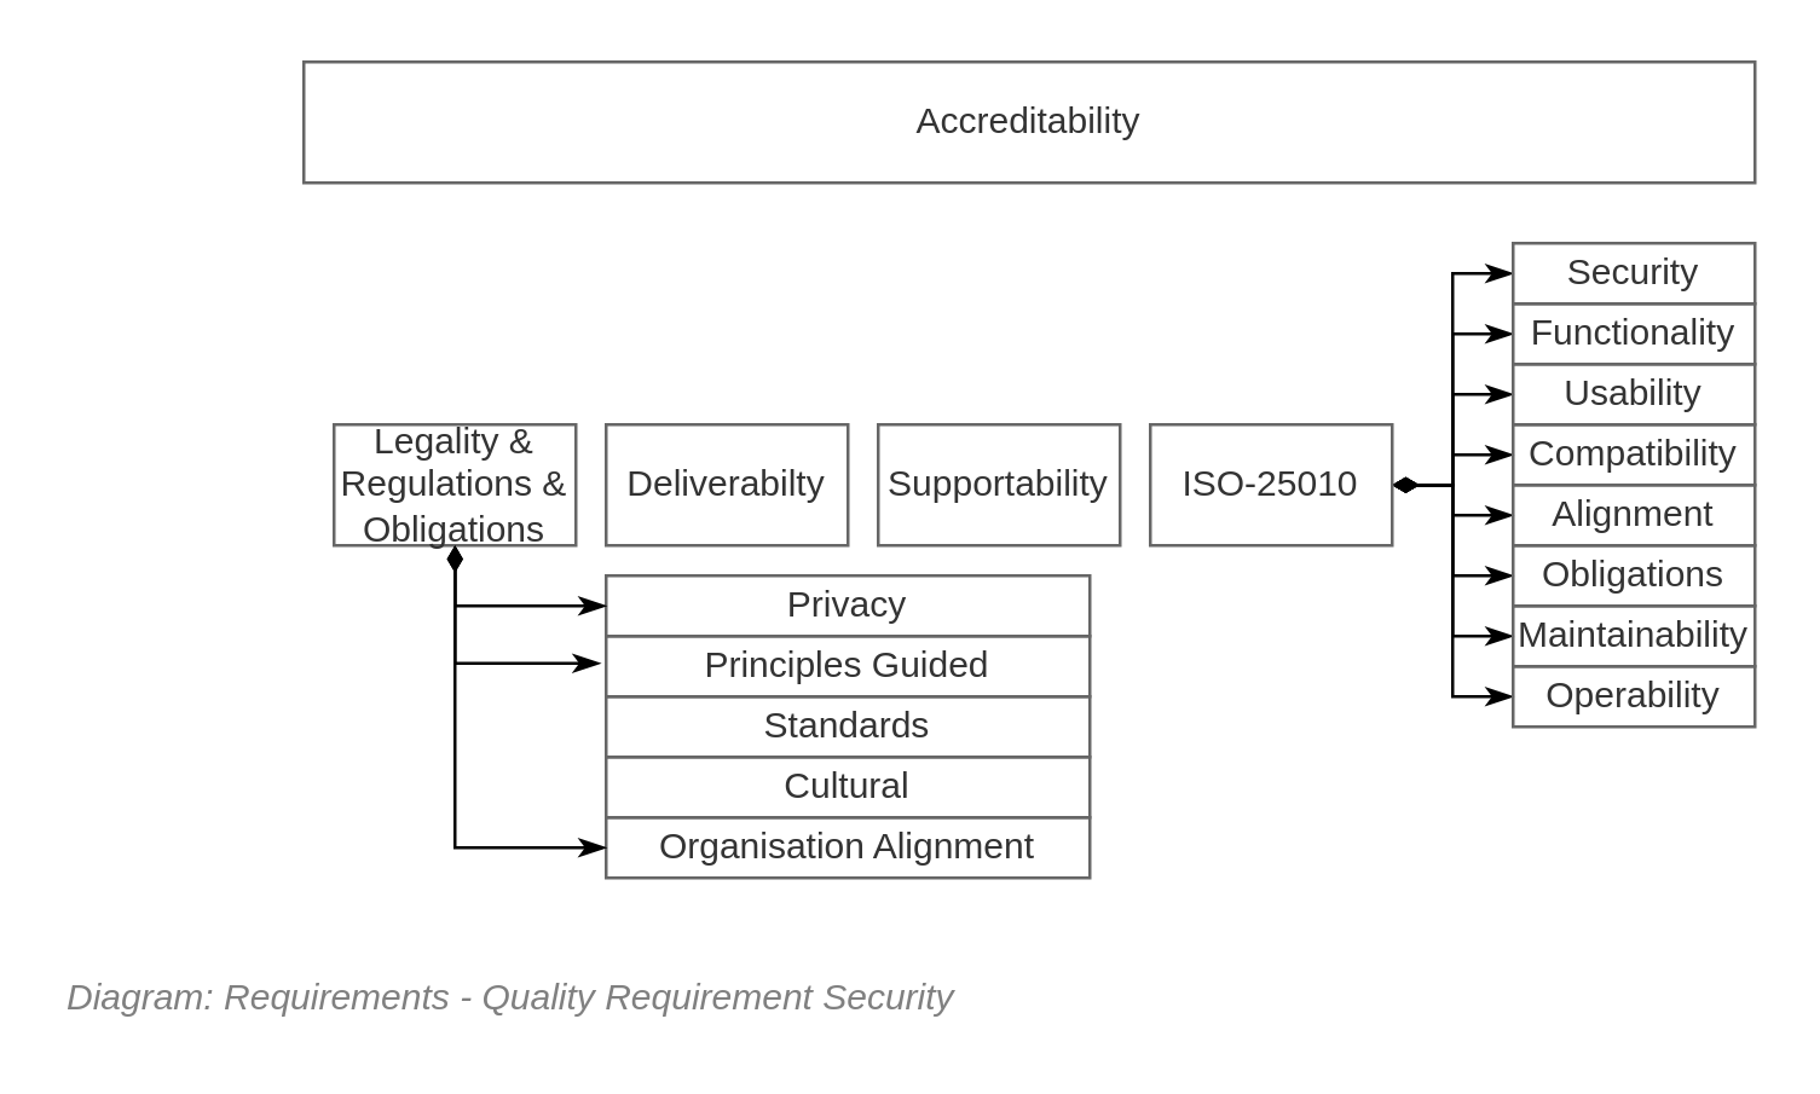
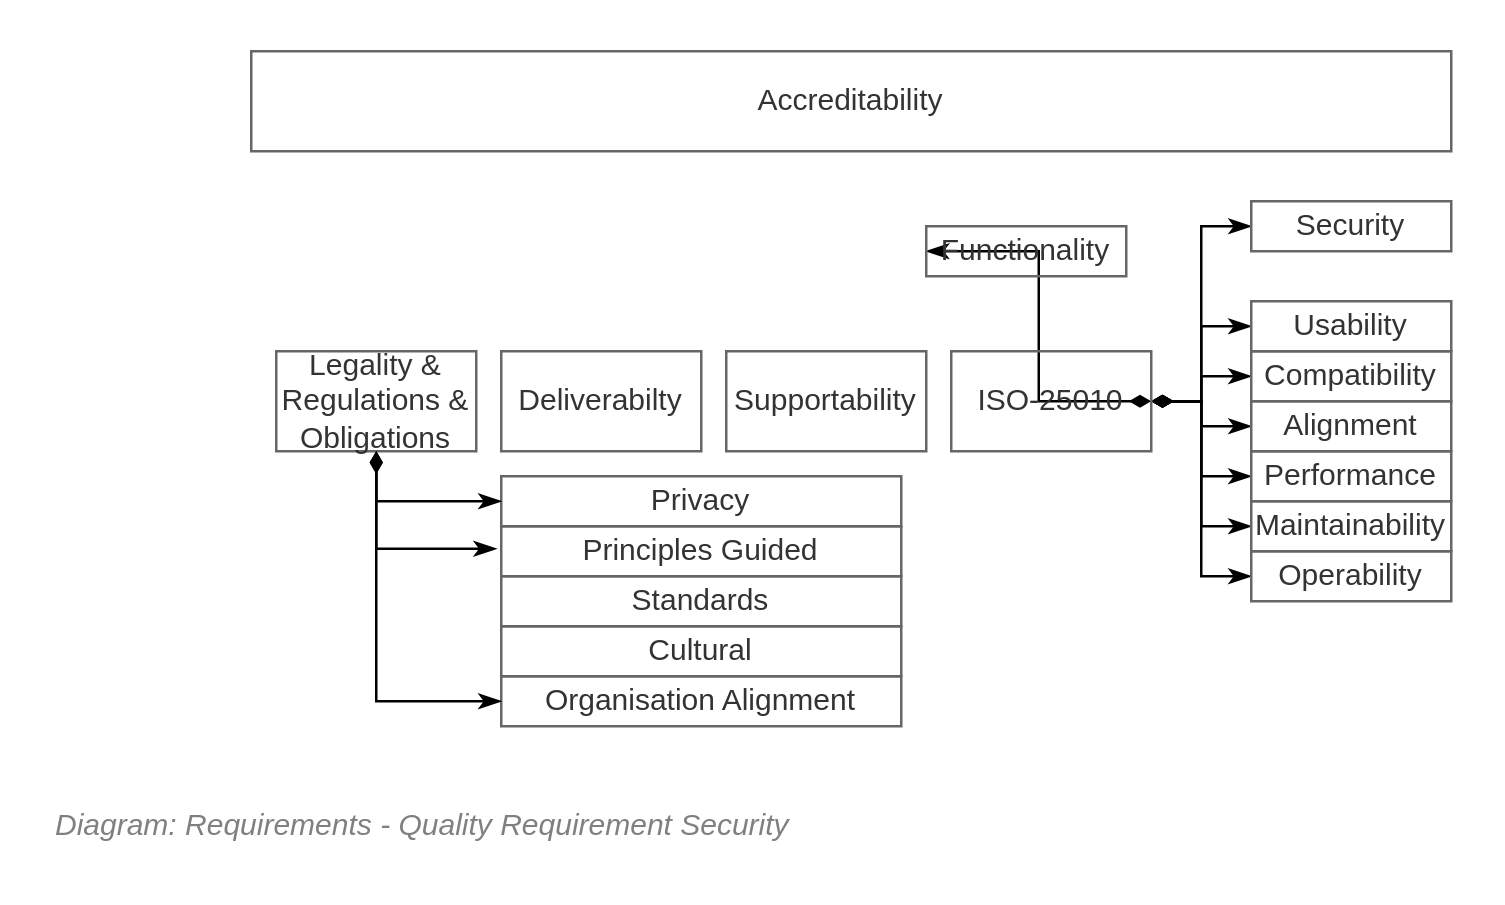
- <mxCell id="14" value="Functionality" style="rounded=0;whiteSpace=wrap;html=1;shadow=0;glass=0;comic=0;strokeColor=#666666;fontSize=12;align=center;fontColor=#333333;fillColor=none;" vertex="1" parent="1"><mxGeometry x="500" y="100" width="80" height="20" as="geometry" /></mxCell>
+ <mxCell id="14" value="Functionality" style="rounded=0;whiteSpace=wrap;html=1;shadow=0;glass=0;comic=0;strokeColor=#666666;fontSize=12;align=center;fontColor=#333333;fillColor=none;" vertex="1" parent="1"><mxGeometry x="370" y="90" width="80" height="20" as="geometry" /></mxCell>
- <mxCell id="18" value="Obligations" style="rounded=0;whiteSpace=wrap;html=1;shadow=0;glass=0;comic=0;strokeColor=#666666;fontSize=12;align=center;fontColor=#333333;fillColor=none;" vertex="1" parent="1"><mxGeometry x="500" y="180" width="80" height="20" as="geometry" /></mxCell>
+ <mxCell id="18" value="Performance" style="rounded=0;whiteSpace=wrap;html=1;shadow=0;glass=0;comic=0;strokeColor=#666666;fontSize=12;align=center;fontColor=#333333;fillColor=none;" vertex="1" parent="1"><mxGeometry x="500" y="180" width="80" height="20" as="geometry" /></mxCell>
